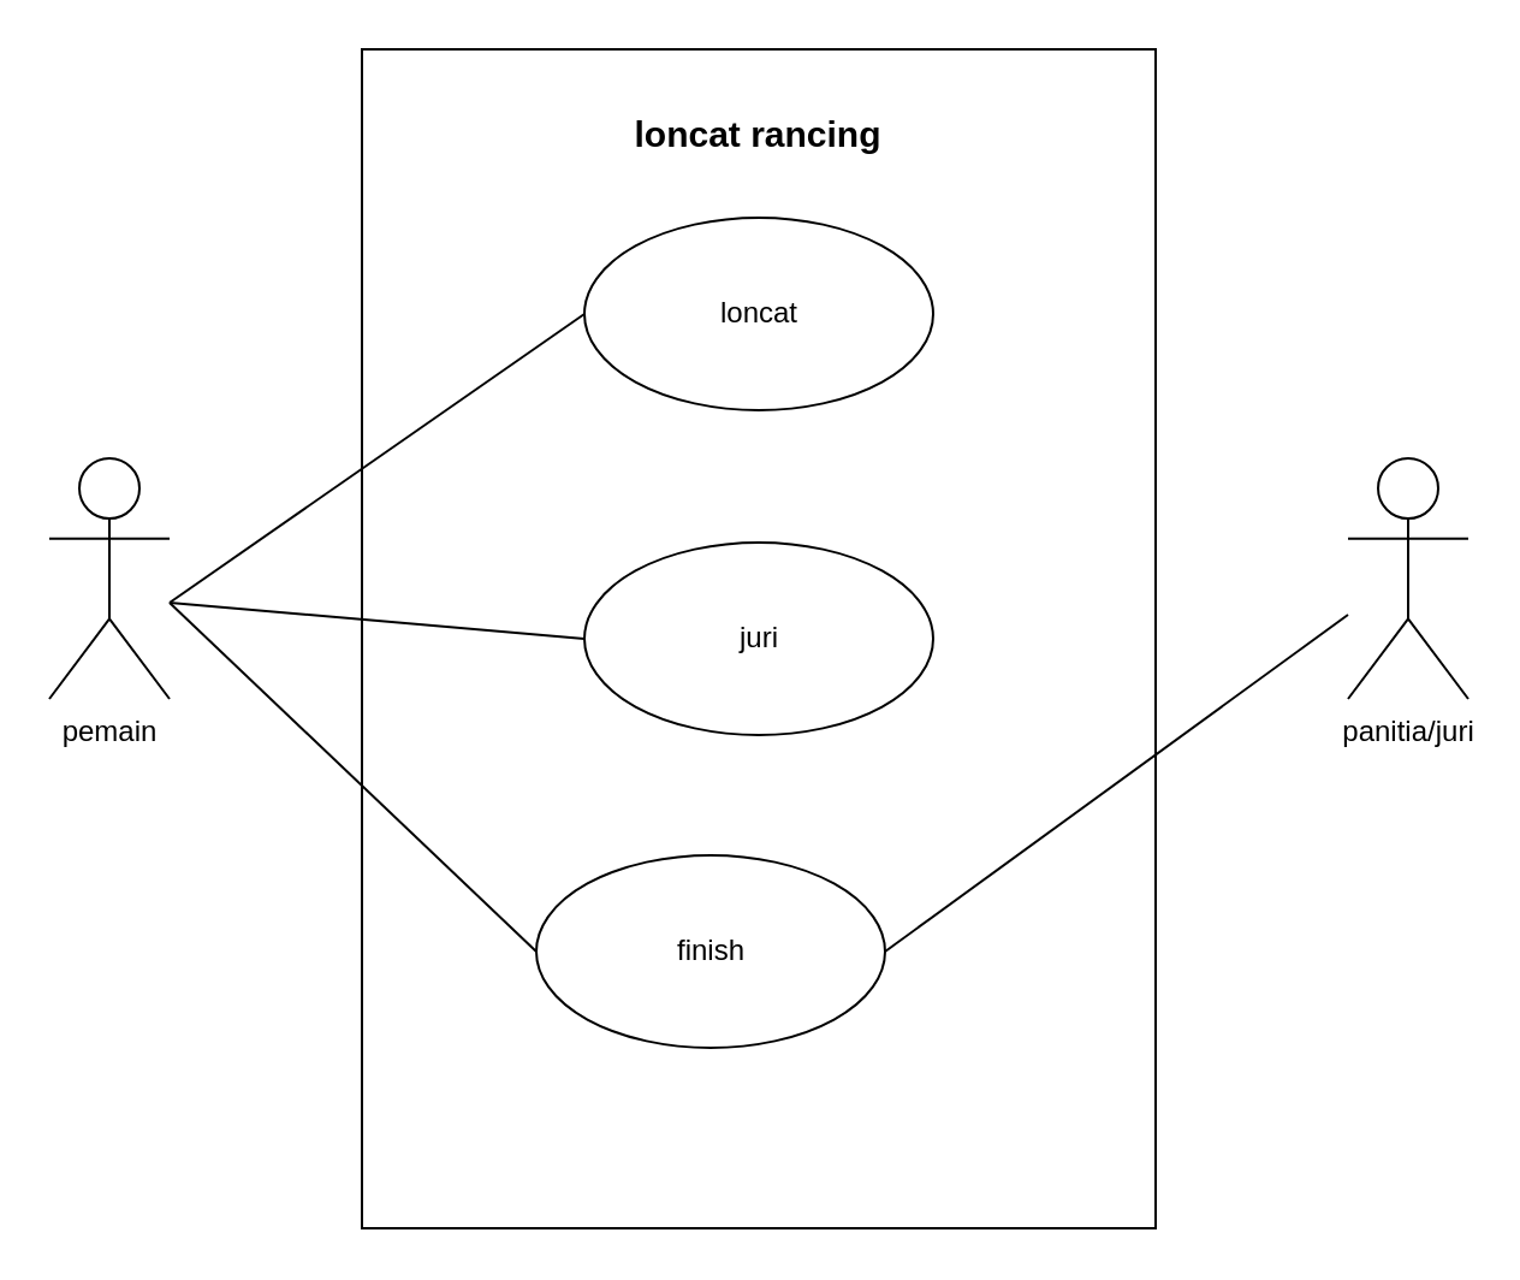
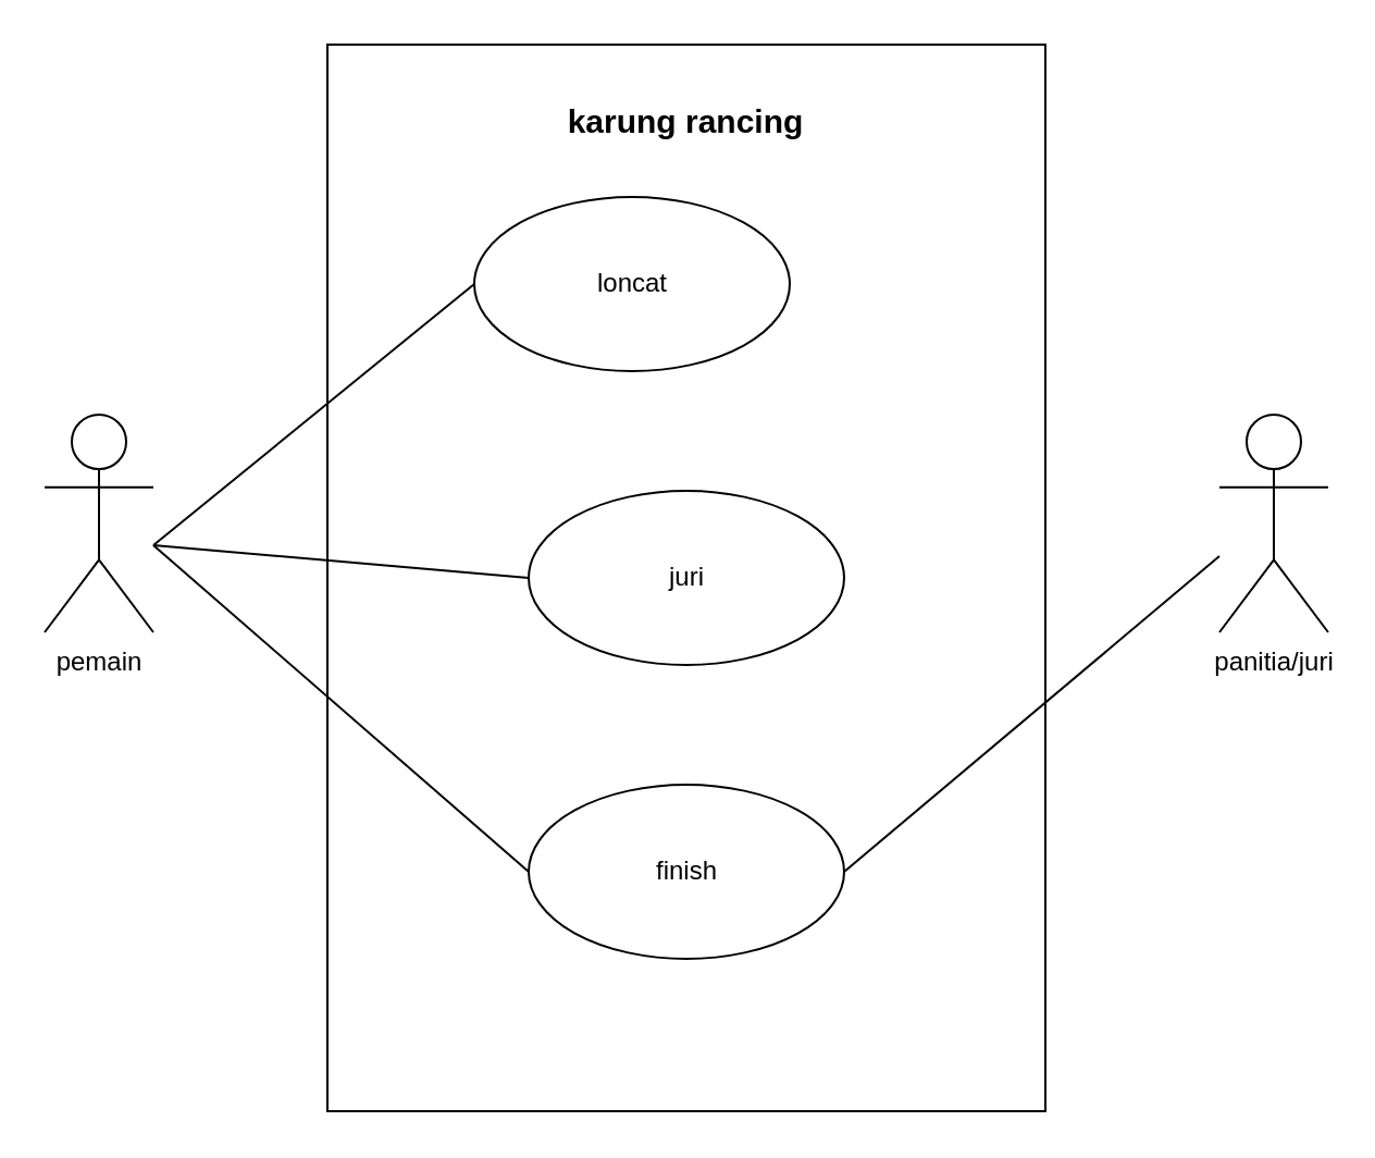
- <mxCell id="6" value="&lt;div style=&quot;&quot;&gt;&lt;span style=&quot;background-color: initial;&quot;&gt;&lt;font style=&quot;font-size: 15px;&quot;&gt;&lt;b&gt;loncat rancing&lt;/b&gt;&lt;/font&gt;&lt;/span&gt;&lt;/div&gt;" style="text;html=1;strokeColor=none;fillColor=none;align=center;verticalAlign=middle;whiteSpace=wrap;rounded=0;" vertex="1" parent="1"><mxGeometry x="250" y="40" width="130" height="30" as="geometry" /></mxCell>
+ <mxCell id="6" value="&lt;div style=&quot;&quot;&gt;&lt;span style=&quot;background-color: initial;&quot;&gt;&lt;font style=&quot;font-size: 15px;&quot;&gt;&lt;b&gt;karung rancing&lt;/b&gt;&lt;/font&gt;&lt;/span&gt;&lt;/div&gt;" style="text;html=1;strokeColor=none;fillColor=none;align=center;verticalAlign=middle;whiteSpace=wrap;rounded=0;" vertex="1" parent="1"><mxGeometry x="250" y="40" width="130" height="30" as="geometry" /></mxCell>
- <mxCell id="5" value="loncat" style="ellipse;whiteSpace=wrap;html=1;" vertex="1" parent="1"><mxGeometry x="242.5" y="90" width="145" height="80" as="geometry" /></mxCell>
+ <mxCell id="5" value="loncat" style="ellipse;whiteSpace=wrap;html=1;" vertex="1" parent="1"><mxGeometry x="217.5" y="90" width="145" height="80" as="geometry" /></mxCell>
- <mxCell id="8" value="finish" style="ellipse;whiteSpace=wrap;html=1;" vertex="1" parent="1"><mxGeometry x="222.5" y="355" width="145" height="80" as="geometry" /></mxCell>
+ <mxCell id="8" value="finish" style="ellipse;whiteSpace=wrap;html=1;" vertex="1" parent="1"><mxGeometry x="242.5" y="360" width="145" height="80" as="geometry" /></mxCell>
